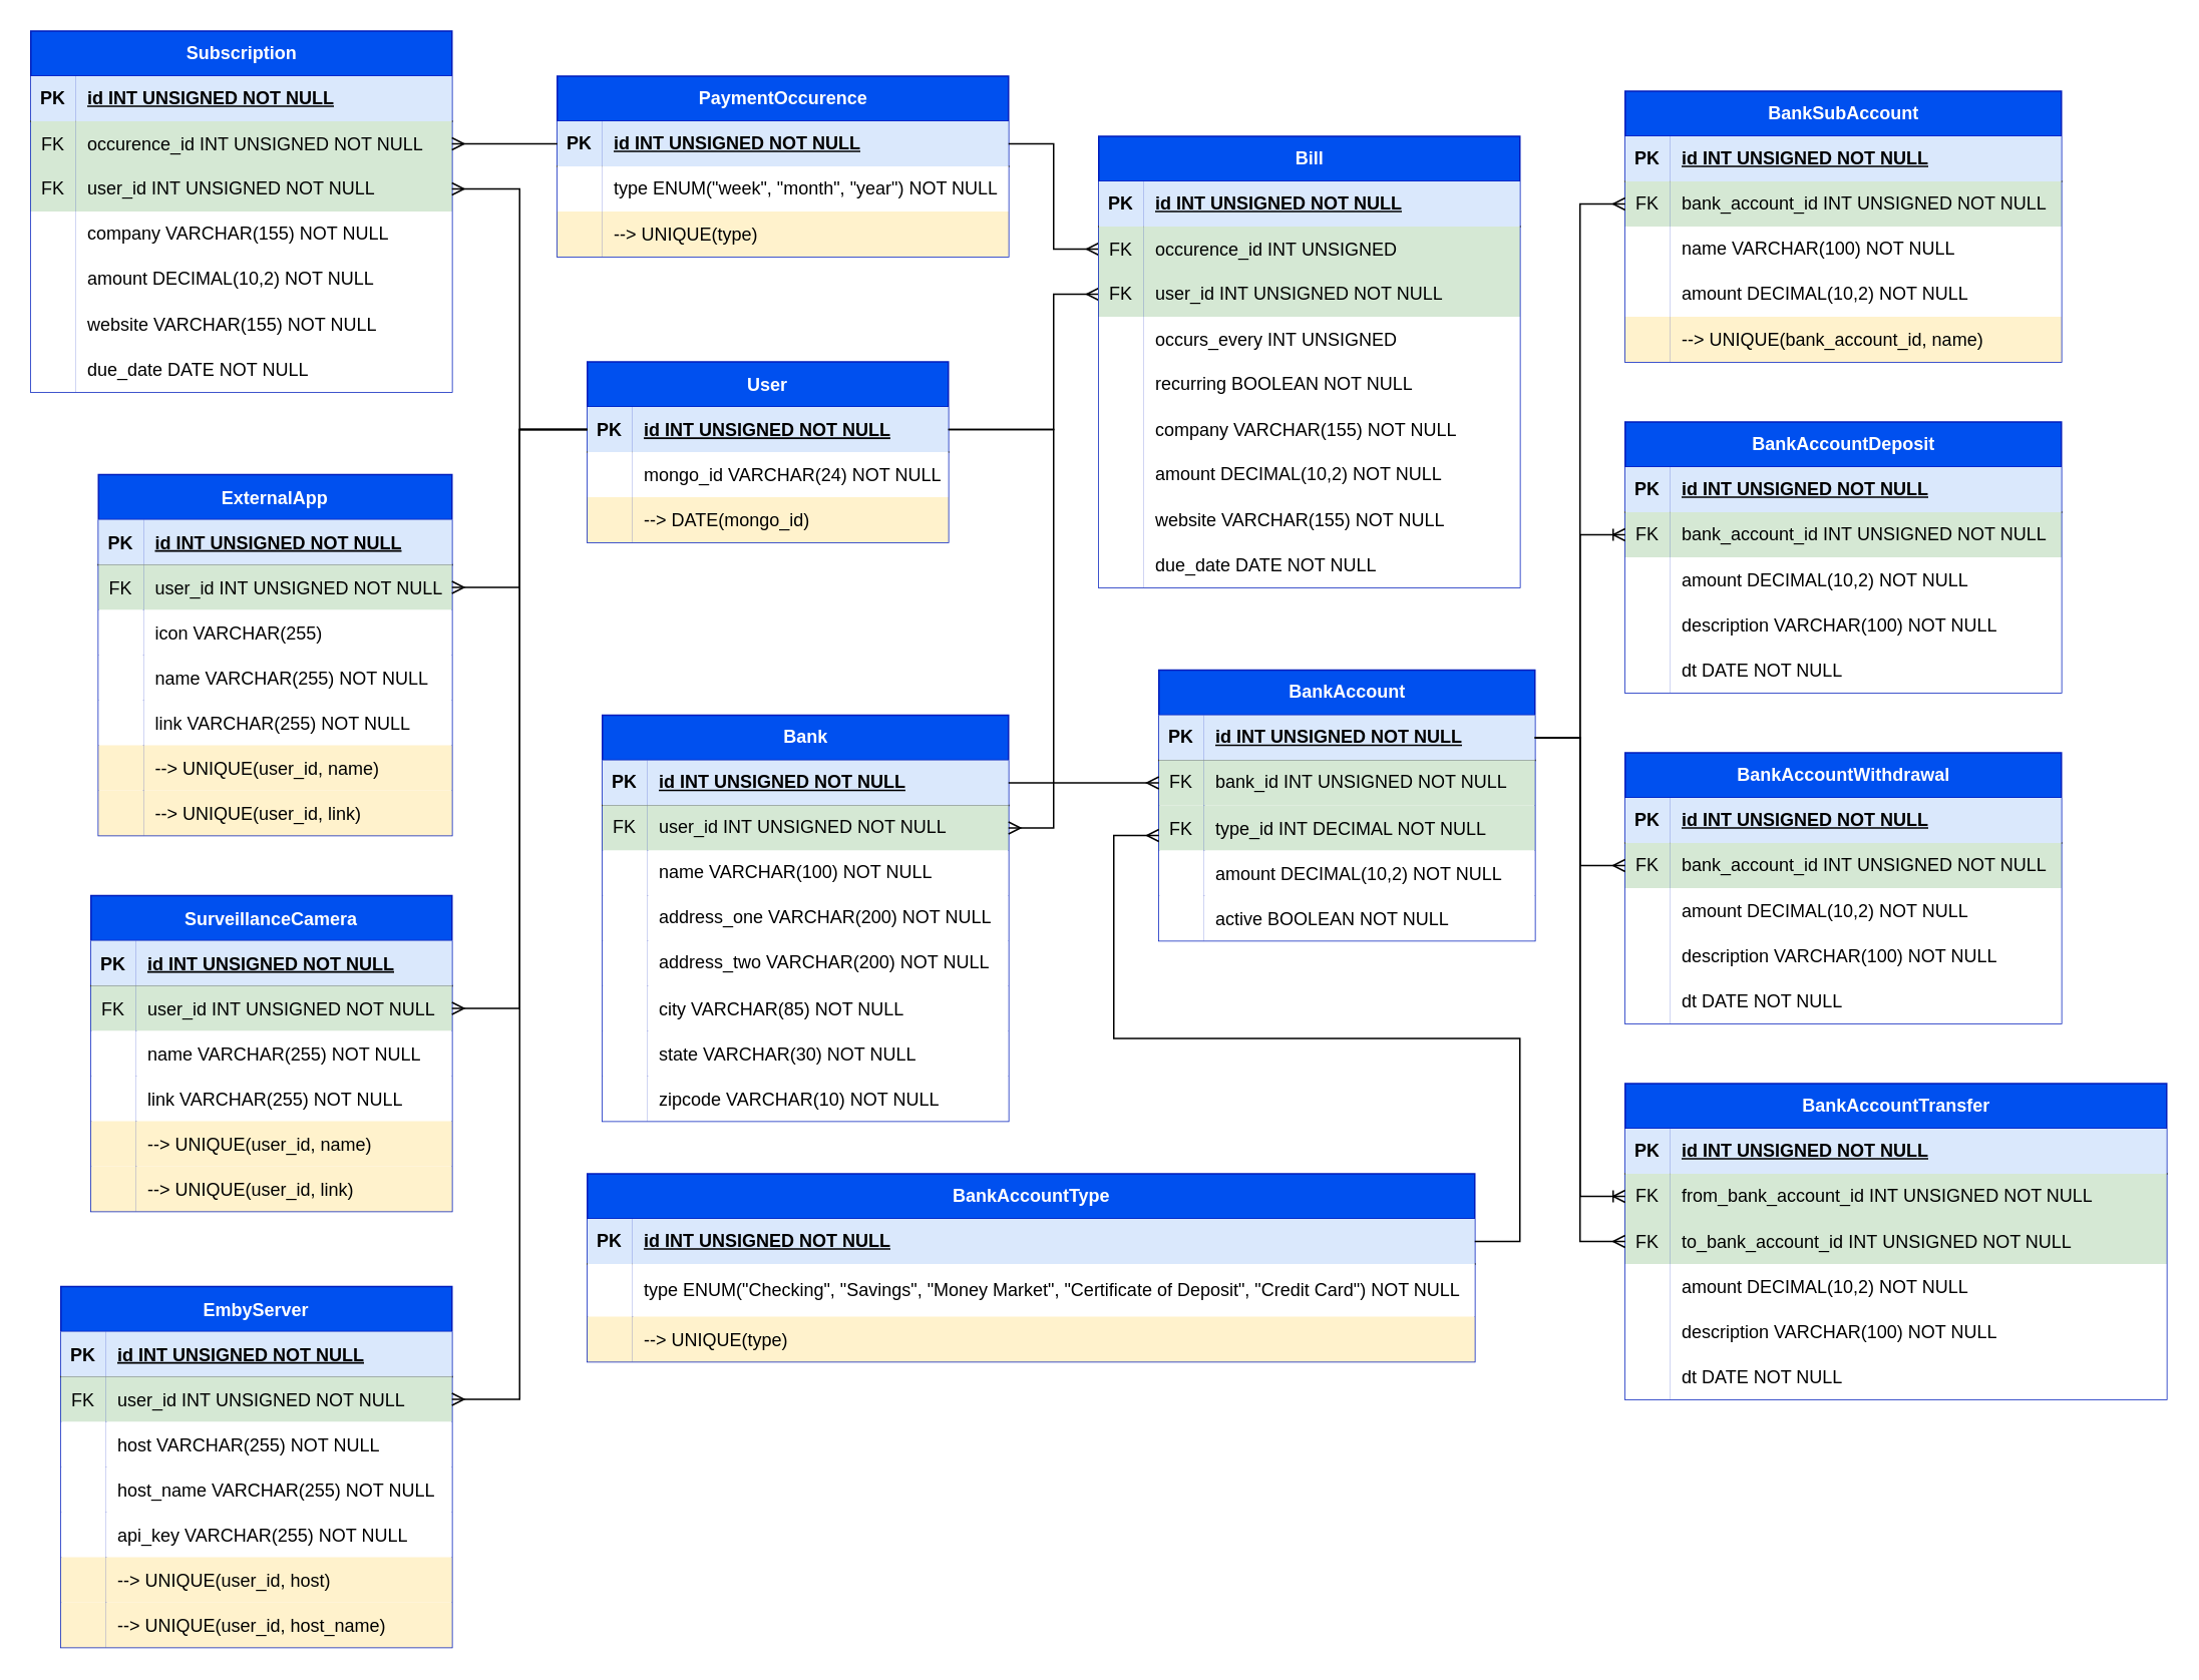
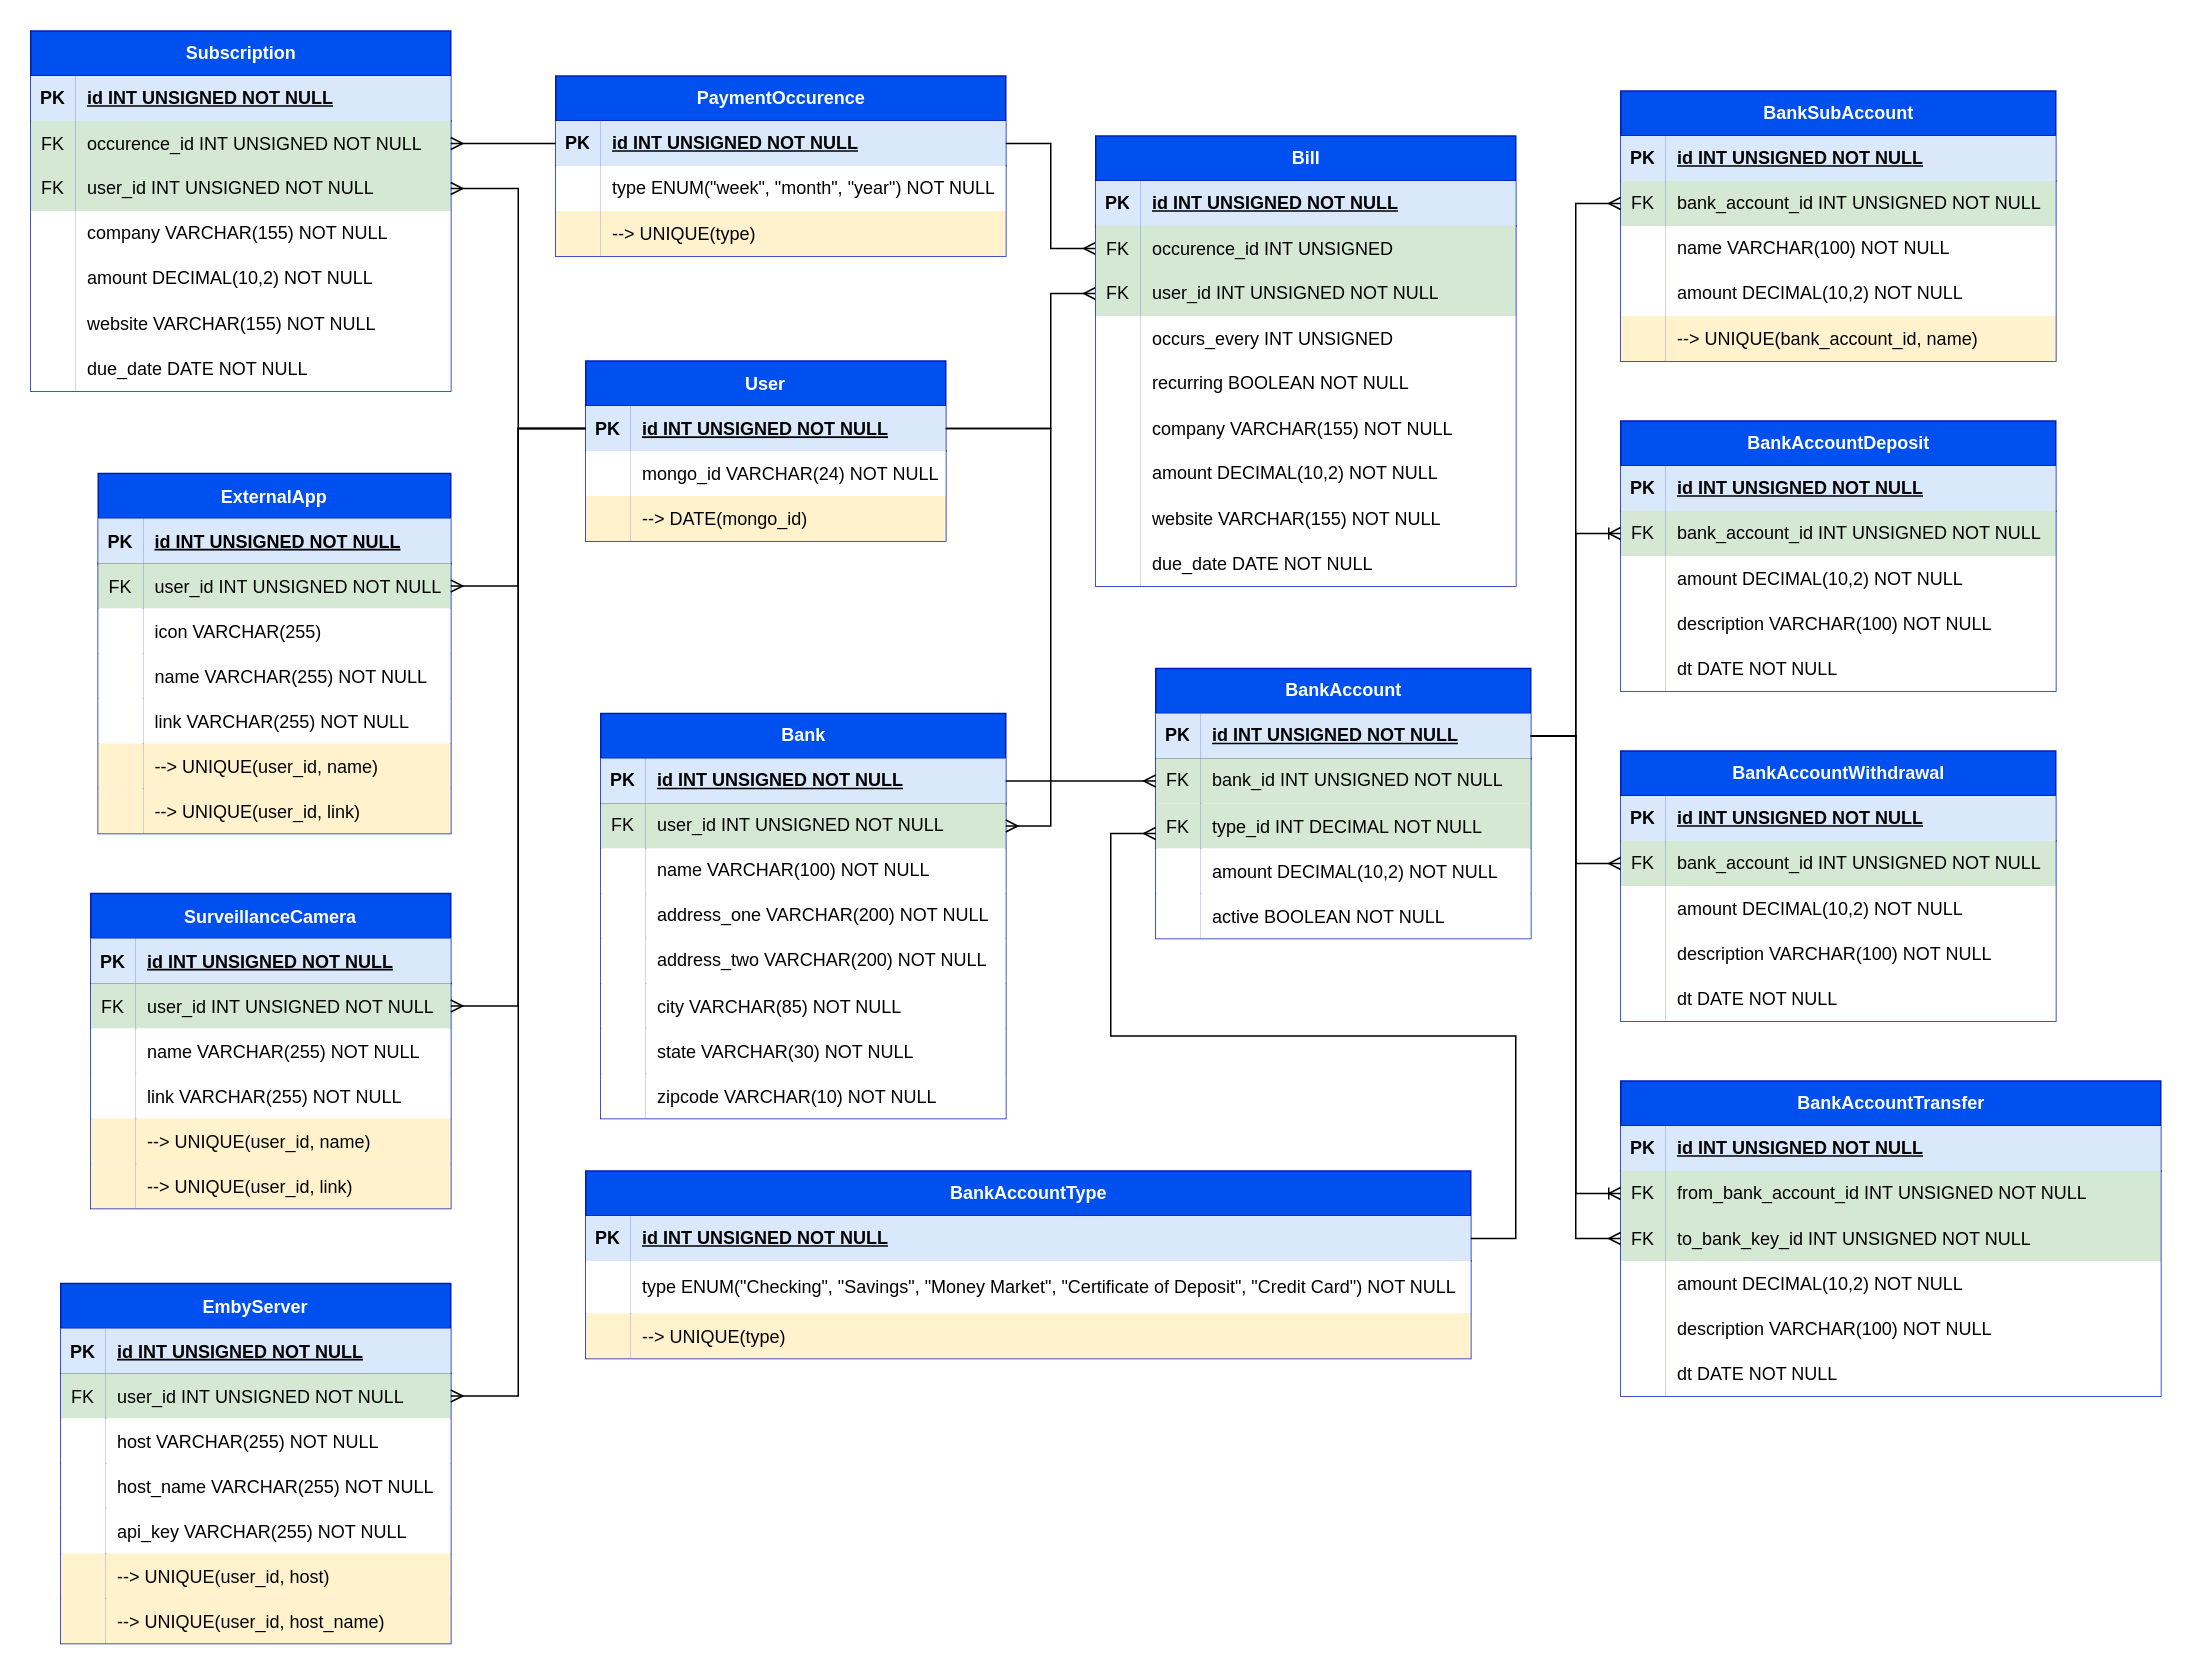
- <mxCell id="188" value="to_bank_account_id INT UNSIGNED NOT NULL" style="shape=partialRectangle;connectable=0;fillColor=#d5e8d4;top=0;left=0;bottom=0;right=0;align=left;spacingLeft=6;overflow=hidden;strokeColor=#82b366;" parent="186" vertex="1"><mxGeometry x="30" width="330" height="30" as="geometry"><mxRectangle width="330" height="30" as="alternateBounds" /></mxGeometry></mxCell>
+ <mxCell id="188" value="to_bank_key_id INT UNSIGNED NOT NULL" style="shape=partialRectangle;connectable=0;fillColor=#d5e8d4;top=0;left=0;bottom=0;right=0;align=left;spacingLeft=6;overflow=hidden;strokeColor=#82b366;" parent="186" vertex="1"><mxGeometry x="30" width="330" height="30" as="geometry"><mxRectangle width="330" height="30" as="alternateBounds" /></mxGeometry></mxCell>
